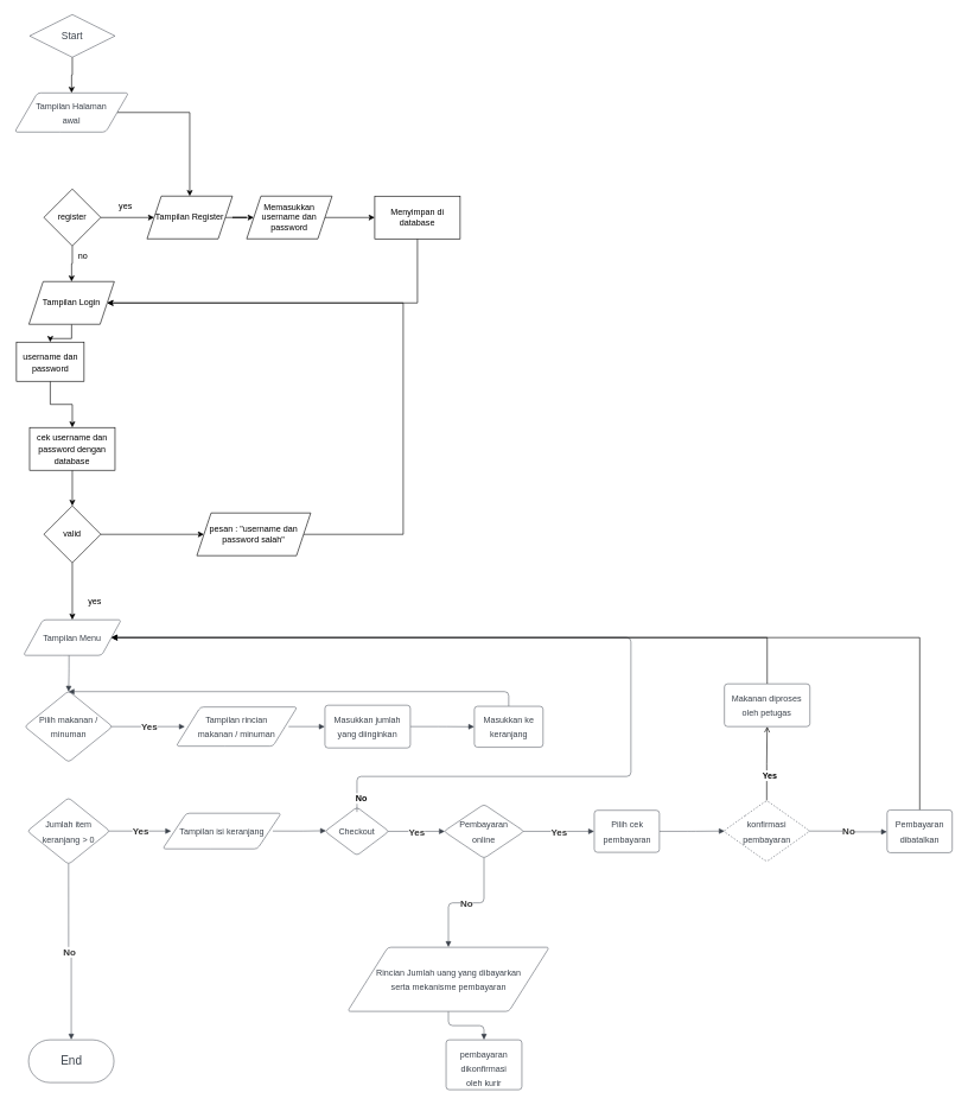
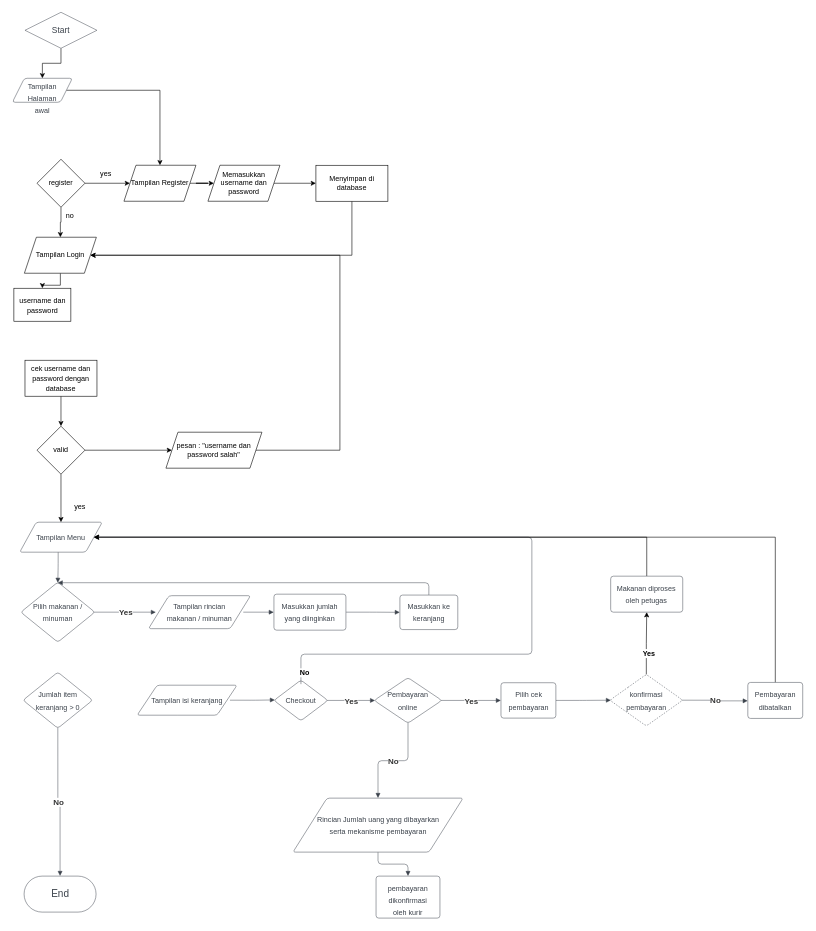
- <mxCell id="51" value="&lt;font style=&quot;font-size: 12px&quot;&gt;Tampilan Halaman &lt;br&gt;awal&lt;/font&gt;" style="html=1;overflow=block;blockSpacing=1;whiteSpace=wrap;shape=parallelogram;perimeter=parallelogramPerimeter;anchorPointDirection=0;fontSize=16.7;fontColor=#3a414a;spacing=3.8;strokeColor=#3a414a;strokeOpacity=100;rounded=1;absoluteArcSize=1;arcSize=9;strokeWidth=0.8;" vertex="1" parent="1"><mxGeometry x="20" y="130" width="160" height="55" as="geometry" /></mxCell>
+ <mxCell id="51" value="&lt;font style=&quot;font-size: 12px&quot;&gt;Tampilan Halaman &lt;br&gt;awal&lt;/font&gt;" style="html=1;overflow=block;blockSpacing=1;whiteSpace=wrap;shape=parallelogram;perimeter=parallelogramPerimeter;anchorPointDirection=0;fontSize=16.7;fontColor=#3a414a;spacing=3.8;strokeColor=#3a414a;strokeOpacity=100;rounded=1;absoluteArcSize=1;arcSize=9;strokeWidth=0.8;" vertex="1" parent="1"><mxGeometry x="20" y="130" width="100" height="40" as="geometry" /></mxCell>
- <mxCell id="56" style="edgeStyle=orthogonalEdgeStyle;rounded=0;orthogonalLoop=1;jettySize=auto;html=1;" edge="1" parent="1" source="57" target="63"><mxGeometry relative="1" as="geometry" /></mxCell>
- <mxCell id="30" style="edgeStyle=orthogonalEdgeStyle;rounded=0;orthogonalLoop=1;jettySize=auto;html=1;entryX=0.5;entryY=1;entryDx=0;entryDy=0;fontSize=12;endArrow=open;" edge="1" parent="1" source="32" target="44"><mxGeometry relative="1" as="geometry" /></mxCell>
+ <mxCell id="30" style="edgeStyle=orthogonalEdgeStyle;rounded=0;orthogonalLoop=1;jettySize=auto;html=1;entryX=0.5;entryY=1;entryDx=0;entryDy=0;fontSize=12;" edge="1" parent="1" source="32" target="44"><mxGeometry relative="1" as="geometry" /></mxCell>
- <mxCell id="12" value="" style="html=1;jettySize=18;whiteSpace=wrap;fontSize=13.3;fontColor=#333333;fontStyle=1;strokeColor=#3a414a;strokeOpacity=100;strokeWidth=0.8;rounded=1;arcSize=12;edgeStyle=orthogonalEdgeStyle;startArrow=none;endArrow=block;endFill=1;exitX=0.988;exitY=0.5;exitPerimeter=0;entryX=0.071;entryY=0.5;entryPerimeter=0;" edge="1" parent="1" source="10" target="11"><mxGeometry width="100" height="100" relative="1" as="geometry"><Array as="points" /></mxGeometry></mxCell>
- <mxCell id="13" value="Yes" style="text;html=1;resizable=0;labelBackgroundColor=default;align=center;verticalAlign=middle;fontStyle=1;fontColor=#333333;fontSize=13.3;" vertex="1" parent="12"><mxGeometry relative="1" as="geometry" /></mxCell>
